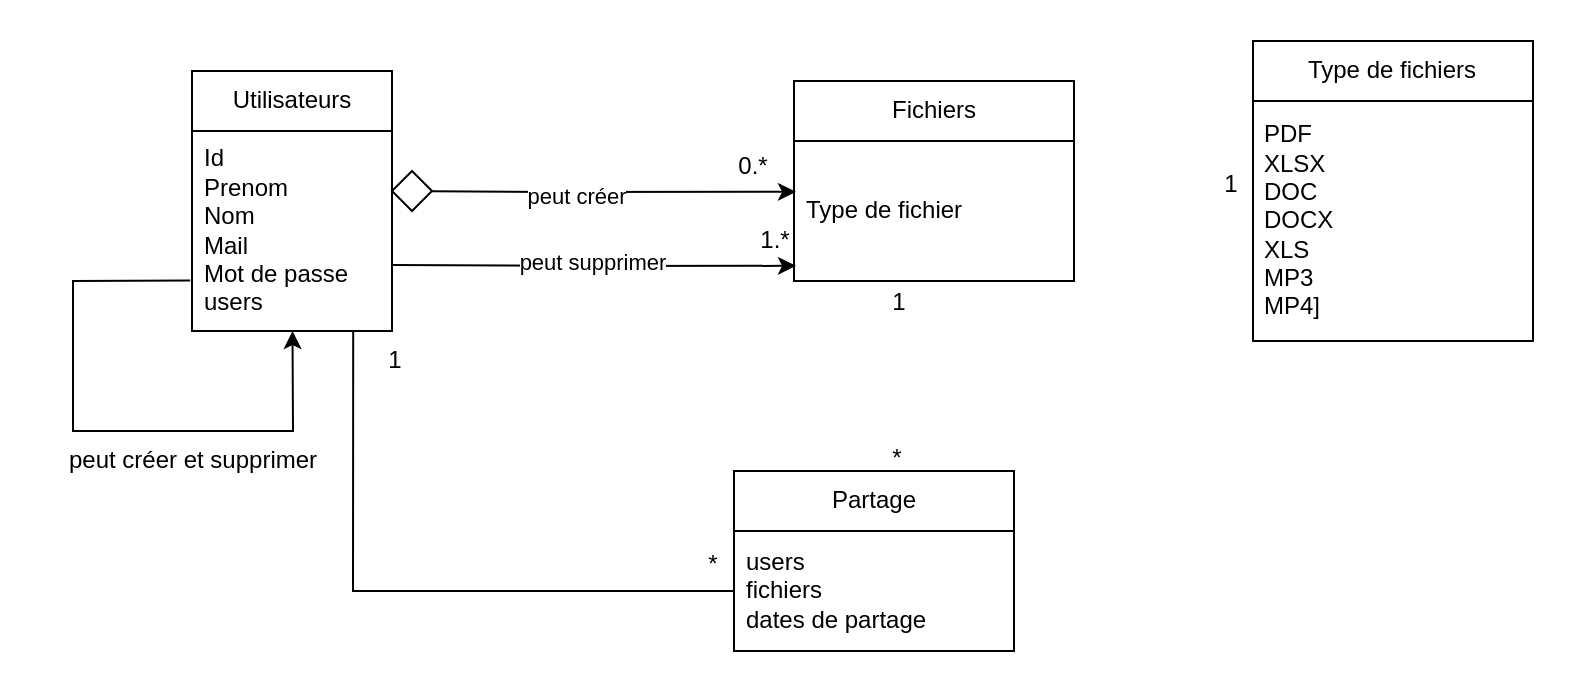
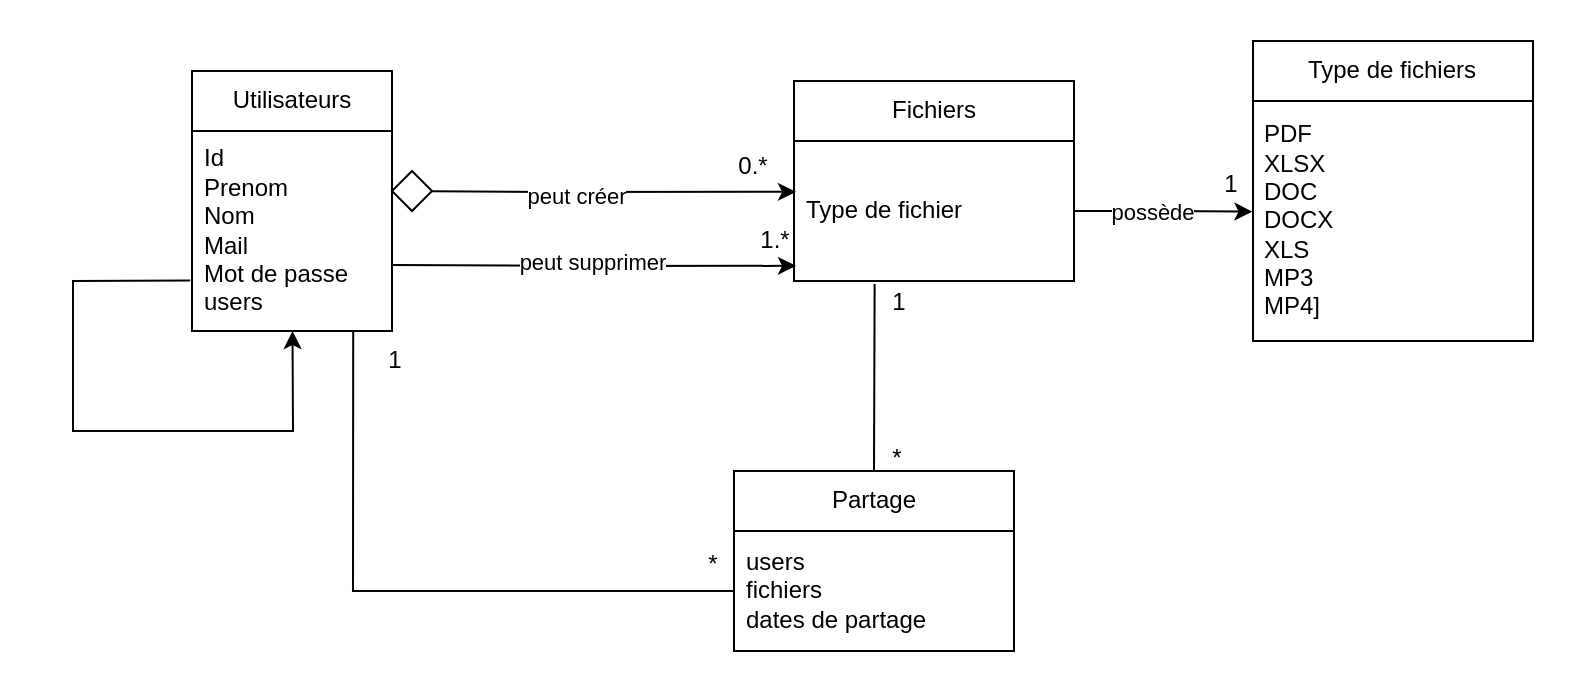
+ <mxCell id="17" style="edgeStyle=orthogonalEdgeStyle;rounded=0;orthogonalLoop=1;jettySize=auto;html=1;entryX=-0.002;entryY=0.461;entryDx=0;entryDy=0;entryPerimeter=0;" edge="1" parent="1" source="11" target="16"><mxGeometry relative="1" as="geometry" /></mxCell>
+ <mxCell id="18" value="possède" style="edgeLabel;html=1;align=center;verticalAlign=middle;resizable=0;points=[];" vertex="1" connectable="0" parent="17"><mxGeometry x="-0.421" relative="1" as="geometry"><mxPoint x="13" as="offset" /></mxGeometry></mxCell>
+ <mxCell id="25" value="" style="endArrow=none;html=1;rounded=0;exitX=0.5;exitY=0;exitDx=0;exitDy=0;entryX=0.288;entryY=1.021;entryDx=0;entryDy=0;entryPerimeter=0;" edge="1" parent="1" source="20" target="11"><mxGeometry width="50" height="50" relative="1" as="geometry"><mxPoint x="466" y="185" as="sourcePoint" /><mxPoint x="476" y="175" as="targetPoint" /></mxGeometry></mxCell>
- <mxCell id="2" value="peut créer et supprimer" style="text;html=1;align=center;verticalAlign=middle;resizable=0;points=[];autosize=1;strokeColor=none;fillColor=none;" vertex="1" parent="1"><mxGeometry x="20.5" y="215" width="150" height="30" as="geometry" /></mxCell>
